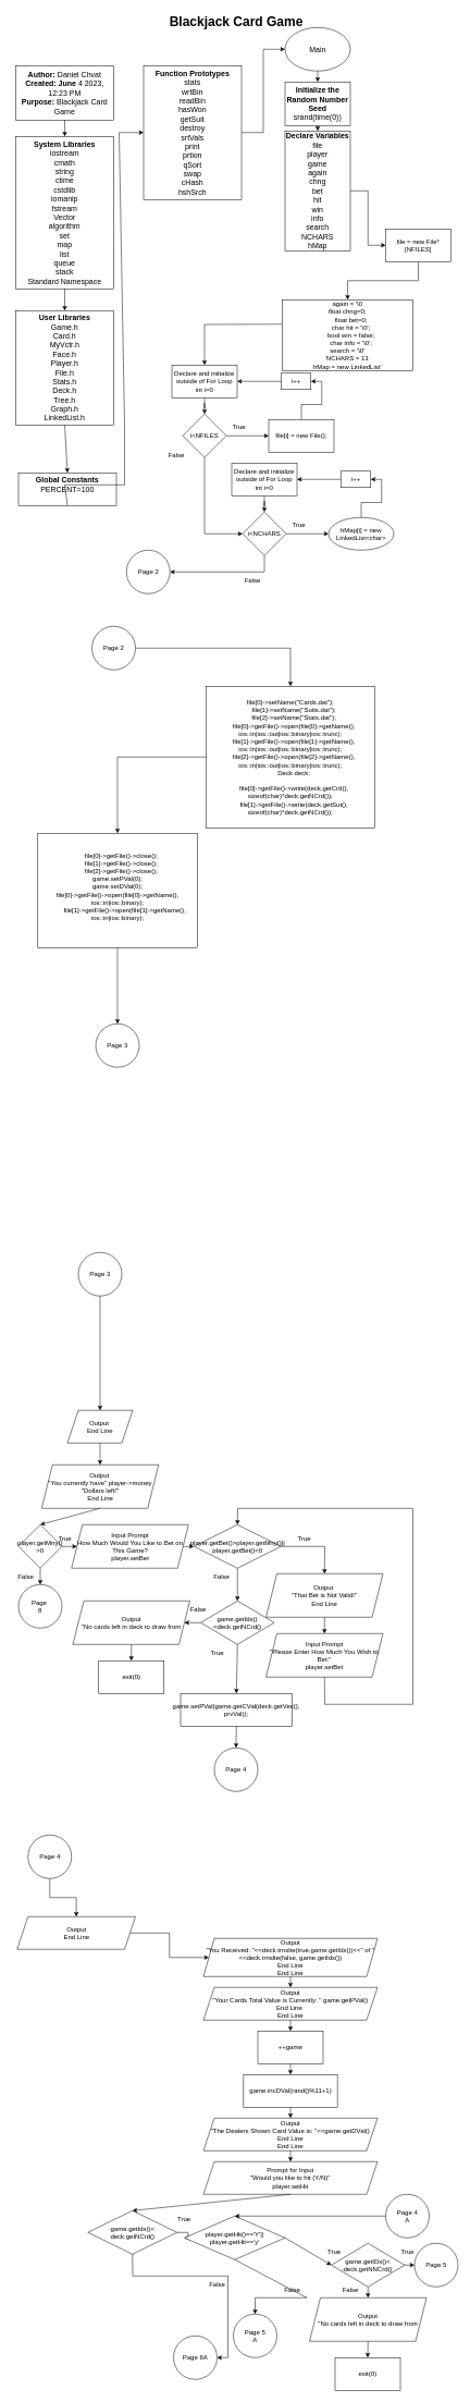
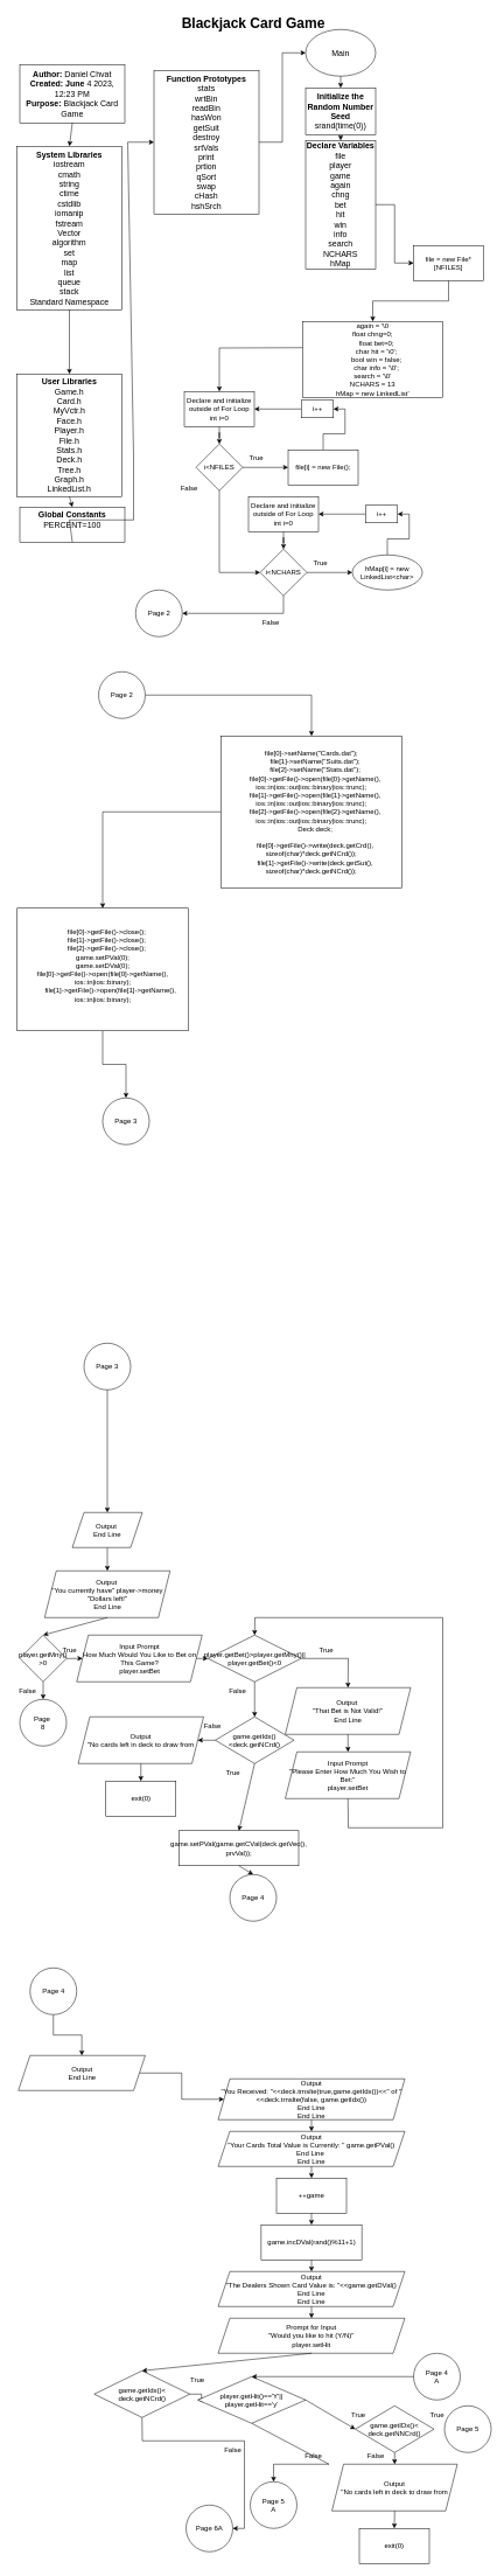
- <mxCell id="2" value="&lt;font style=&quot;&quot;&gt;&lt;b style=&quot;font-size: 14px;&quot;&gt;Author: &lt;/b&gt;&lt;span style=&quot;font-size: 14px;&quot;&gt;Daniel Chvat&lt;/span&gt;&lt;br&gt;&lt;b style=&quot;font-size: 14px;&quot;&gt;Created: June&lt;/b&gt;&lt;span style=&quot;font-size: 14px;&quot;&gt;&amp;nbsp;4 2023, 12:23 PM&lt;/span&gt;&lt;br&gt;&lt;b style=&quot;font-size: 14px;&quot;&gt;Purpose:&amp;nbsp;&lt;/b&gt;&lt;span style=&quot;font-size: 14px;&quot;&gt;Blackjack Card Game&lt;/span&gt;&lt;br&gt;&lt;/font&gt;" style="rounded=0;whiteSpace=wrap;html=1;" parent="1" vertex="1"><mxGeometry x="28" y="120" width="180" height="100" as="geometry" /></mxCell>
+ <mxCell id="2" value="&lt;font style=&quot;&quot;&gt;&lt;b style=&quot;font-size: 14px;&quot;&gt;Author: &lt;/b&gt;&lt;span style=&quot;font-size: 14px;&quot;&gt;Daniel Chvat&lt;/span&gt;&lt;br&gt;&lt;b style=&quot;font-size: 14px;&quot;&gt;Created: June&lt;/b&gt;&lt;span style=&quot;font-size: 14px;&quot;&gt;&amp;nbsp;4 2023, 12:23 PM&lt;/span&gt;&lt;br&gt;&lt;b style=&quot;font-size: 14px;&quot;&gt;Purpose:&amp;nbsp;&lt;/b&gt;&lt;span style=&quot;font-size: 14px;&quot;&gt;Blackjack Card Game&lt;/span&gt;&lt;br&gt;&lt;/font&gt;" style="rounded=0;whiteSpace=wrap;html=1;" parent="1" vertex="1"><mxGeometry x="33" y="110" width="180" height="100" as="geometry" /></mxCell>
- <mxCell id="6" value="&lt;font style=&quot;font-size: 14px;&quot;&gt;&lt;b&gt;User Libraries&lt;/b&gt;&lt;br&gt;Game.h&lt;br&gt;Card.h&lt;br&gt;MyVctr.h&lt;br&gt;Face.h&lt;br&gt;Player.h&lt;br&gt;File.h&lt;br&gt;Stats.h&lt;br&gt;Deck.h&lt;br&gt;Tree.h&lt;br&gt;Graph.h&lt;br&gt;LinkedList.h&lt;br&gt;&lt;/font&gt;" style="rounded=0;whiteSpace=wrap;html=1;" parent="1" vertex="1"><mxGeometry x="28" y="570" width="180" height="210" as="geometry" /></mxCell>
+ <mxCell id="6" value="&lt;font style=&quot;font-size: 14px;&quot;&gt;&lt;b&gt;User Libraries&lt;/b&gt;&lt;br&gt;Game.h&lt;br&gt;Card.h&lt;br&gt;MyVctr.h&lt;br&gt;Face.h&lt;br&gt;Player.h&lt;br&gt;File.h&lt;br&gt;Stats.h&lt;br&gt;Deck.h&lt;br&gt;Tree.h&lt;br&gt;Graph.h&lt;br&gt;LinkedList.h&lt;br&gt;&lt;/font&gt;" style="rounded=0;whiteSpace=wrap;html=1;" parent="1" vertex="1"><mxGeometry x="28" y="640" width="180" height="210" as="geometry" /></mxCell>
- <mxCell id="111" value="&lt;div&gt;&amp;nbsp; &amp;nbsp; file[0]-&amp;gt;getFile()-&amp;gt;close();&lt;/div&gt;&lt;div&gt;&amp;nbsp; &amp;nbsp; file[1]-&amp;gt;getFile()-&amp;gt;close();&lt;/div&gt;&lt;div&gt;&amp;nbsp; &amp;nbsp; file[2]-&amp;gt;getFile()-&amp;gt;close();&lt;/div&gt;&lt;div&gt;&lt;div&gt;game.setPVal(0);&lt;/div&gt;&lt;div&gt;game.setDVal(0);&lt;/div&gt;&lt;/div&gt;&lt;div&gt;&lt;div&gt;file[0]-&amp;gt;getFile()-&amp;gt;open(file[0]-&amp;gt;getName(), ios::in|ios::binary);&lt;/div&gt;&lt;div&gt;&amp;nbsp; &amp;nbsp; &amp;nbsp; &amp;nbsp; file[1]-&amp;gt;getFile()-&amp;gt;open(file[1]-&amp;gt;getName(), ios::in|ios::binary);&lt;/div&gt;&lt;div&gt;&amp;nbsp; &amp;nbsp; &amp;nbsp; &amp;nbsp;&amp;nbsp;&lt;/div&gt;&lt;/div&gt;" style="rounded=0;whiteSpace=wrap;html=1;" parent="1" vertex="1"><mxGeometry x="68.5" y="1530" width="293" height="210" as="geometry" /></mxCell>
+ <mxCell id="111" value="&lt;div&gt;&amp;nbsp; &amp;nbsp; file[0]-&amp;gt;getFile()-&amp;gt;close();&lt;/div&gt;&lt;div&gt;&amp;nbsp; &amp;nbsp; file[1]-&amp;gt;getFile()-&amp;gt;close();&lt;/div&gt;&lt;div&gt;&amp;nbsp; &amp;nbsp; file[2]-&amp;gt;getFile()-&amp;gt;close();&lt;/div&gt;&lt;div&gt;&lt;div&gt;game.setPVal(0);&lt;/div&gt;&lt;div&gt;game.setDVal(0);&lt;/div&gt;&lt;/div&gt;&lt;div&gt;&lt;div&gt;file[0]-&amp;gt;getFile()-&amp;gt;open(file[0]-&amp;gt;getName(), ios::in|ios::binary);&lt;/div&gt;&lt;div&gt;&amp;nbsp; &amp;nbsp; &amp;nbsp; &amp;nbsp; file[1]-&amp;gt;getFile()-&amp;gt;open(file[1]-&amp;gt;getName(), ios::in|ios::binary);&lt;/div&gt;&lt;div&gt;&amp;nbsp; &amp;nbsp; &amp;nbsp; &amp;nbsp;&amp;nbsp;&lt;/div&gt;&lt;/div&gt;" style="rounded=0;whiteSpace=wrap;html=1;" parent="1" vertex="1"><mxGeometry x="28.5" y="1555" width="293" height="210" as="geometry" /></mxCell>
- <mxCell id="40" value="game.setPVal(game.getCVal(deck.getVec(), prvVal));" style="rounded=0;whiteSpace=wrap;html=1;" parent="1" vertex="1"><mxGeometry x="331" y="3110" width="205" height="60" as="geometry" /></mxCell>
+ <mxCell id="40" value="game.setPVal(game.getCVal(deck.getVec(), prvVal));" style="rounded=0;whiteSpace=wrap;html=1;" parent="1" vertex="1"><mxGeometry x="306" y="3135" width="205" height="60" as="geometry" /></mxCell>
- <mxCell id="72" value="" style="endArrow=classic;html=1;rounded=0;entryX=0;entryY=0.5;entryDx=0;entryDy=0;exitX=1;exitY=0.5;exitDx=0;exitDy=0;" parent="1" source="68" target="71" edge="1"><mxGeometry width="50" height="50" relative="1" as="geometry"><mxPoint x="708" y="4160" as="sourcePoint" /><mxPoint x="418" y="4150" as="targetPoint" /></mxGeometry></mxCell>
